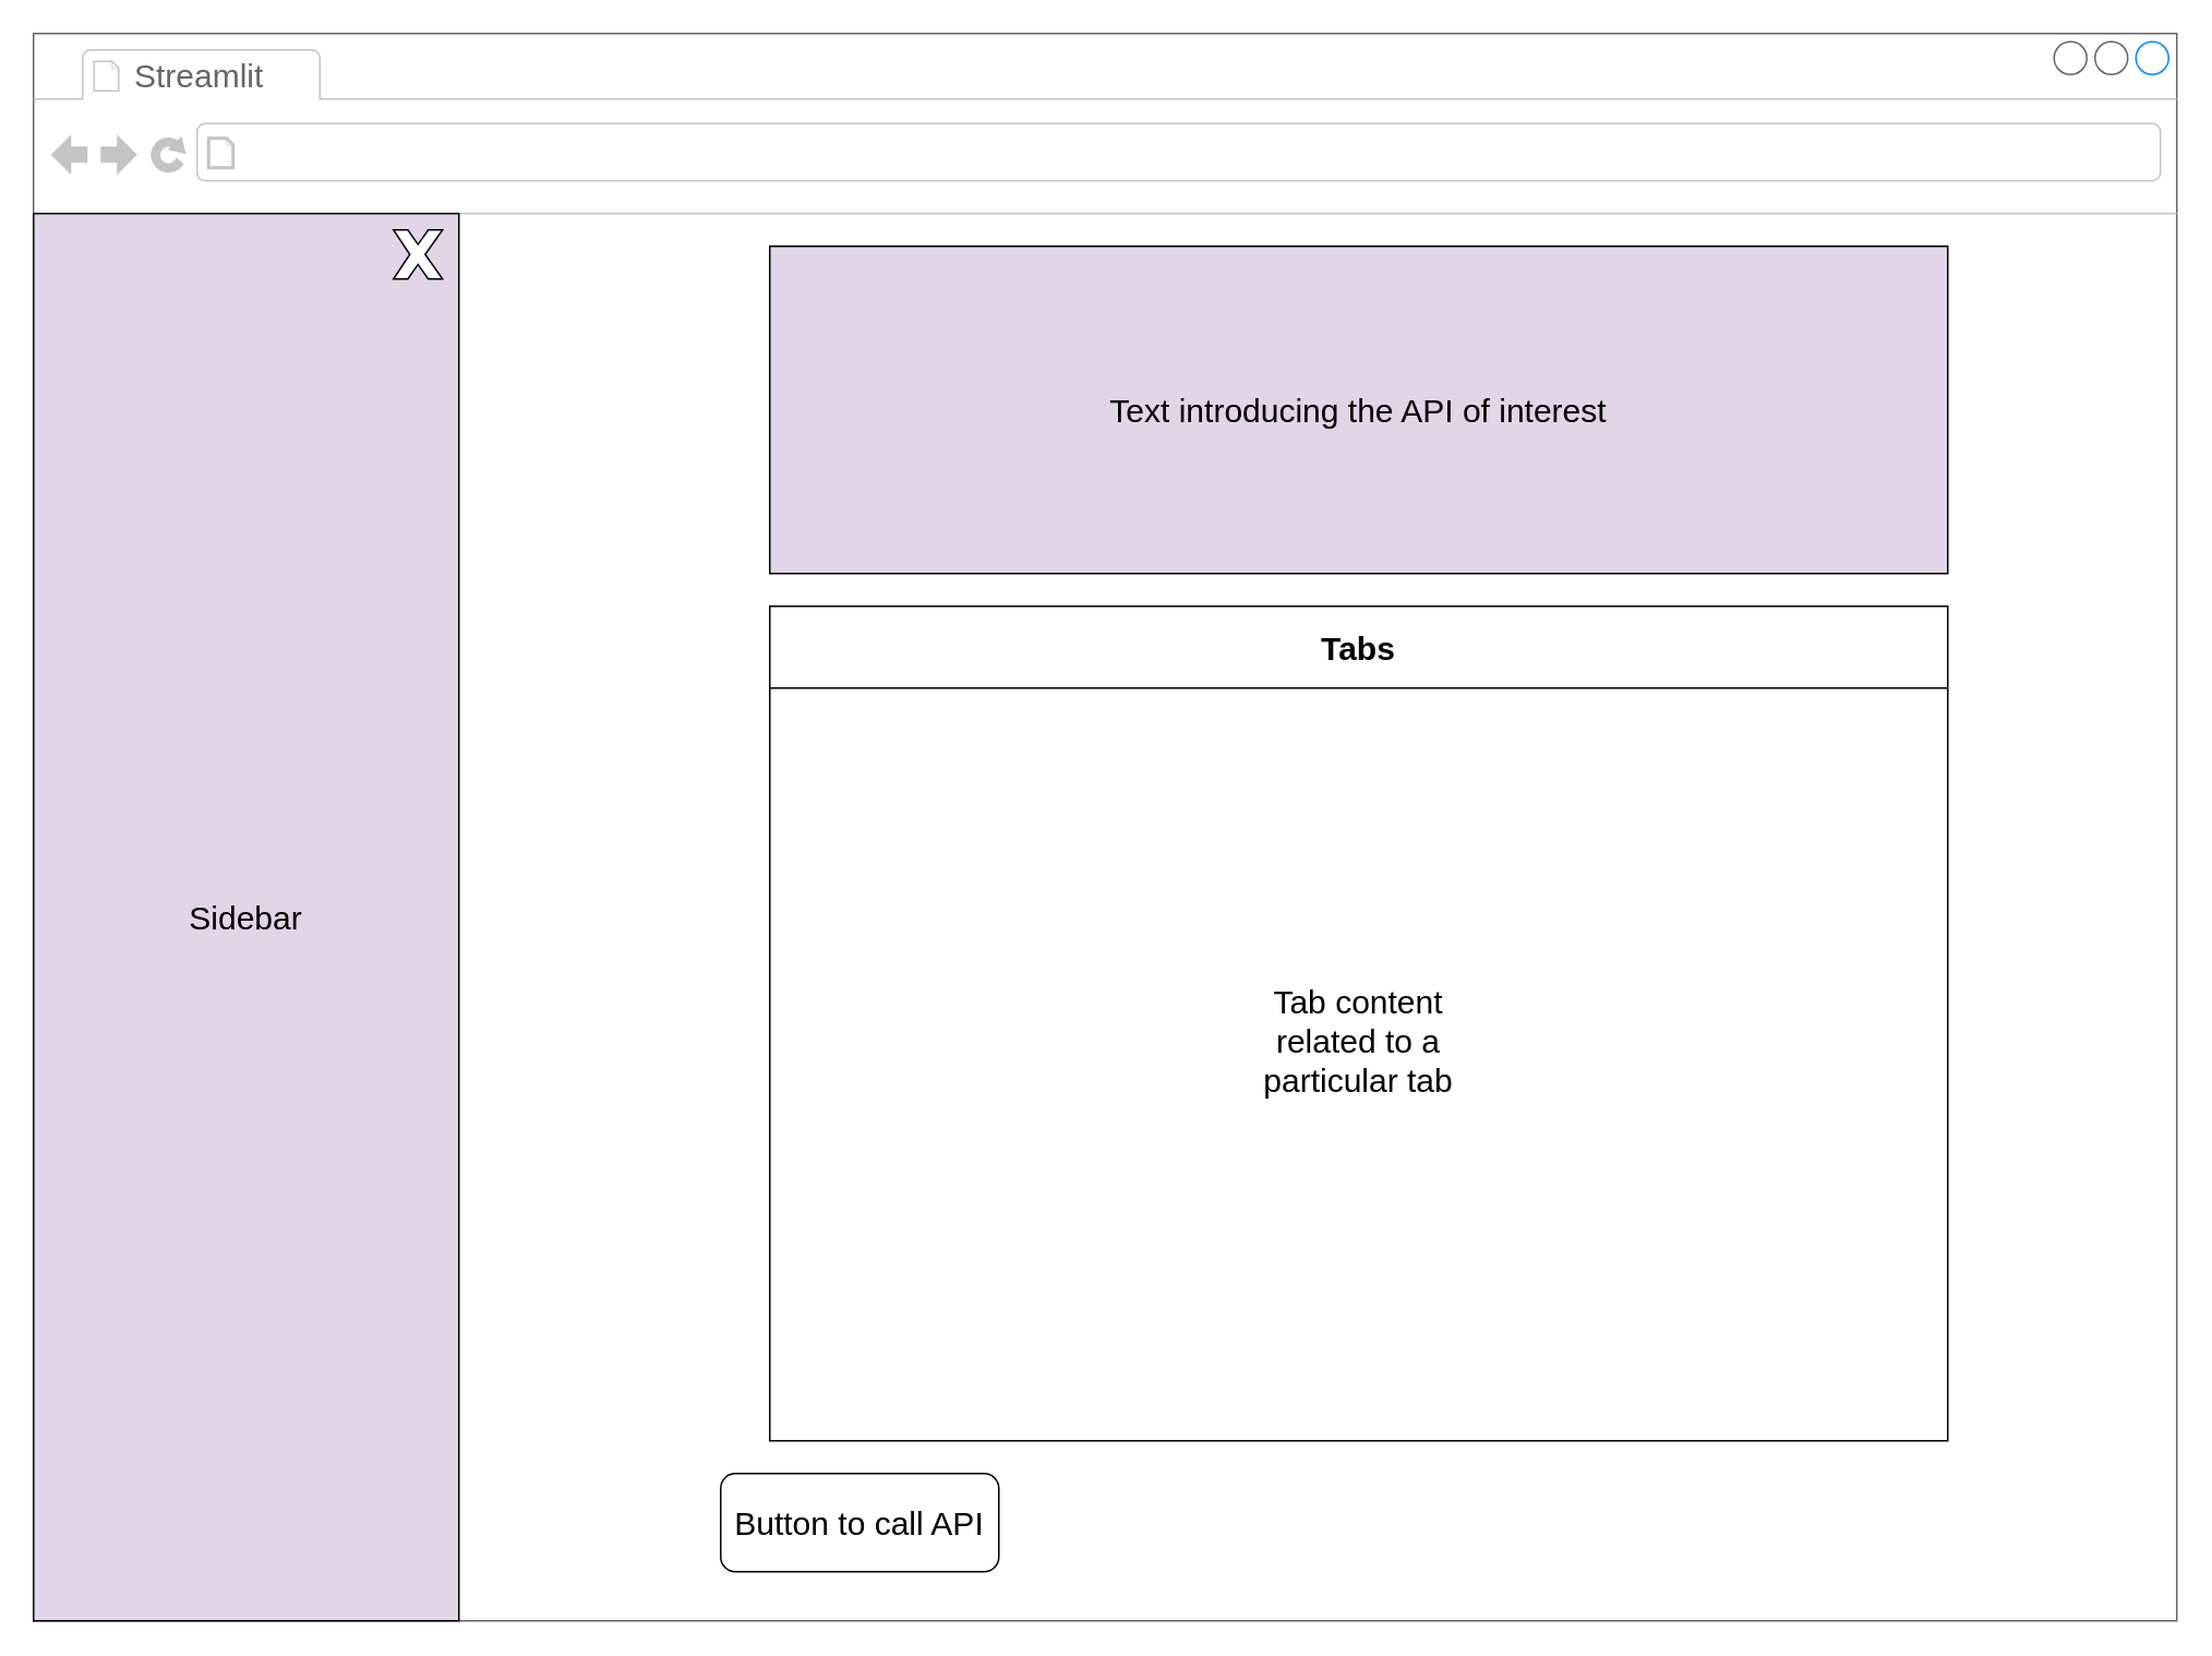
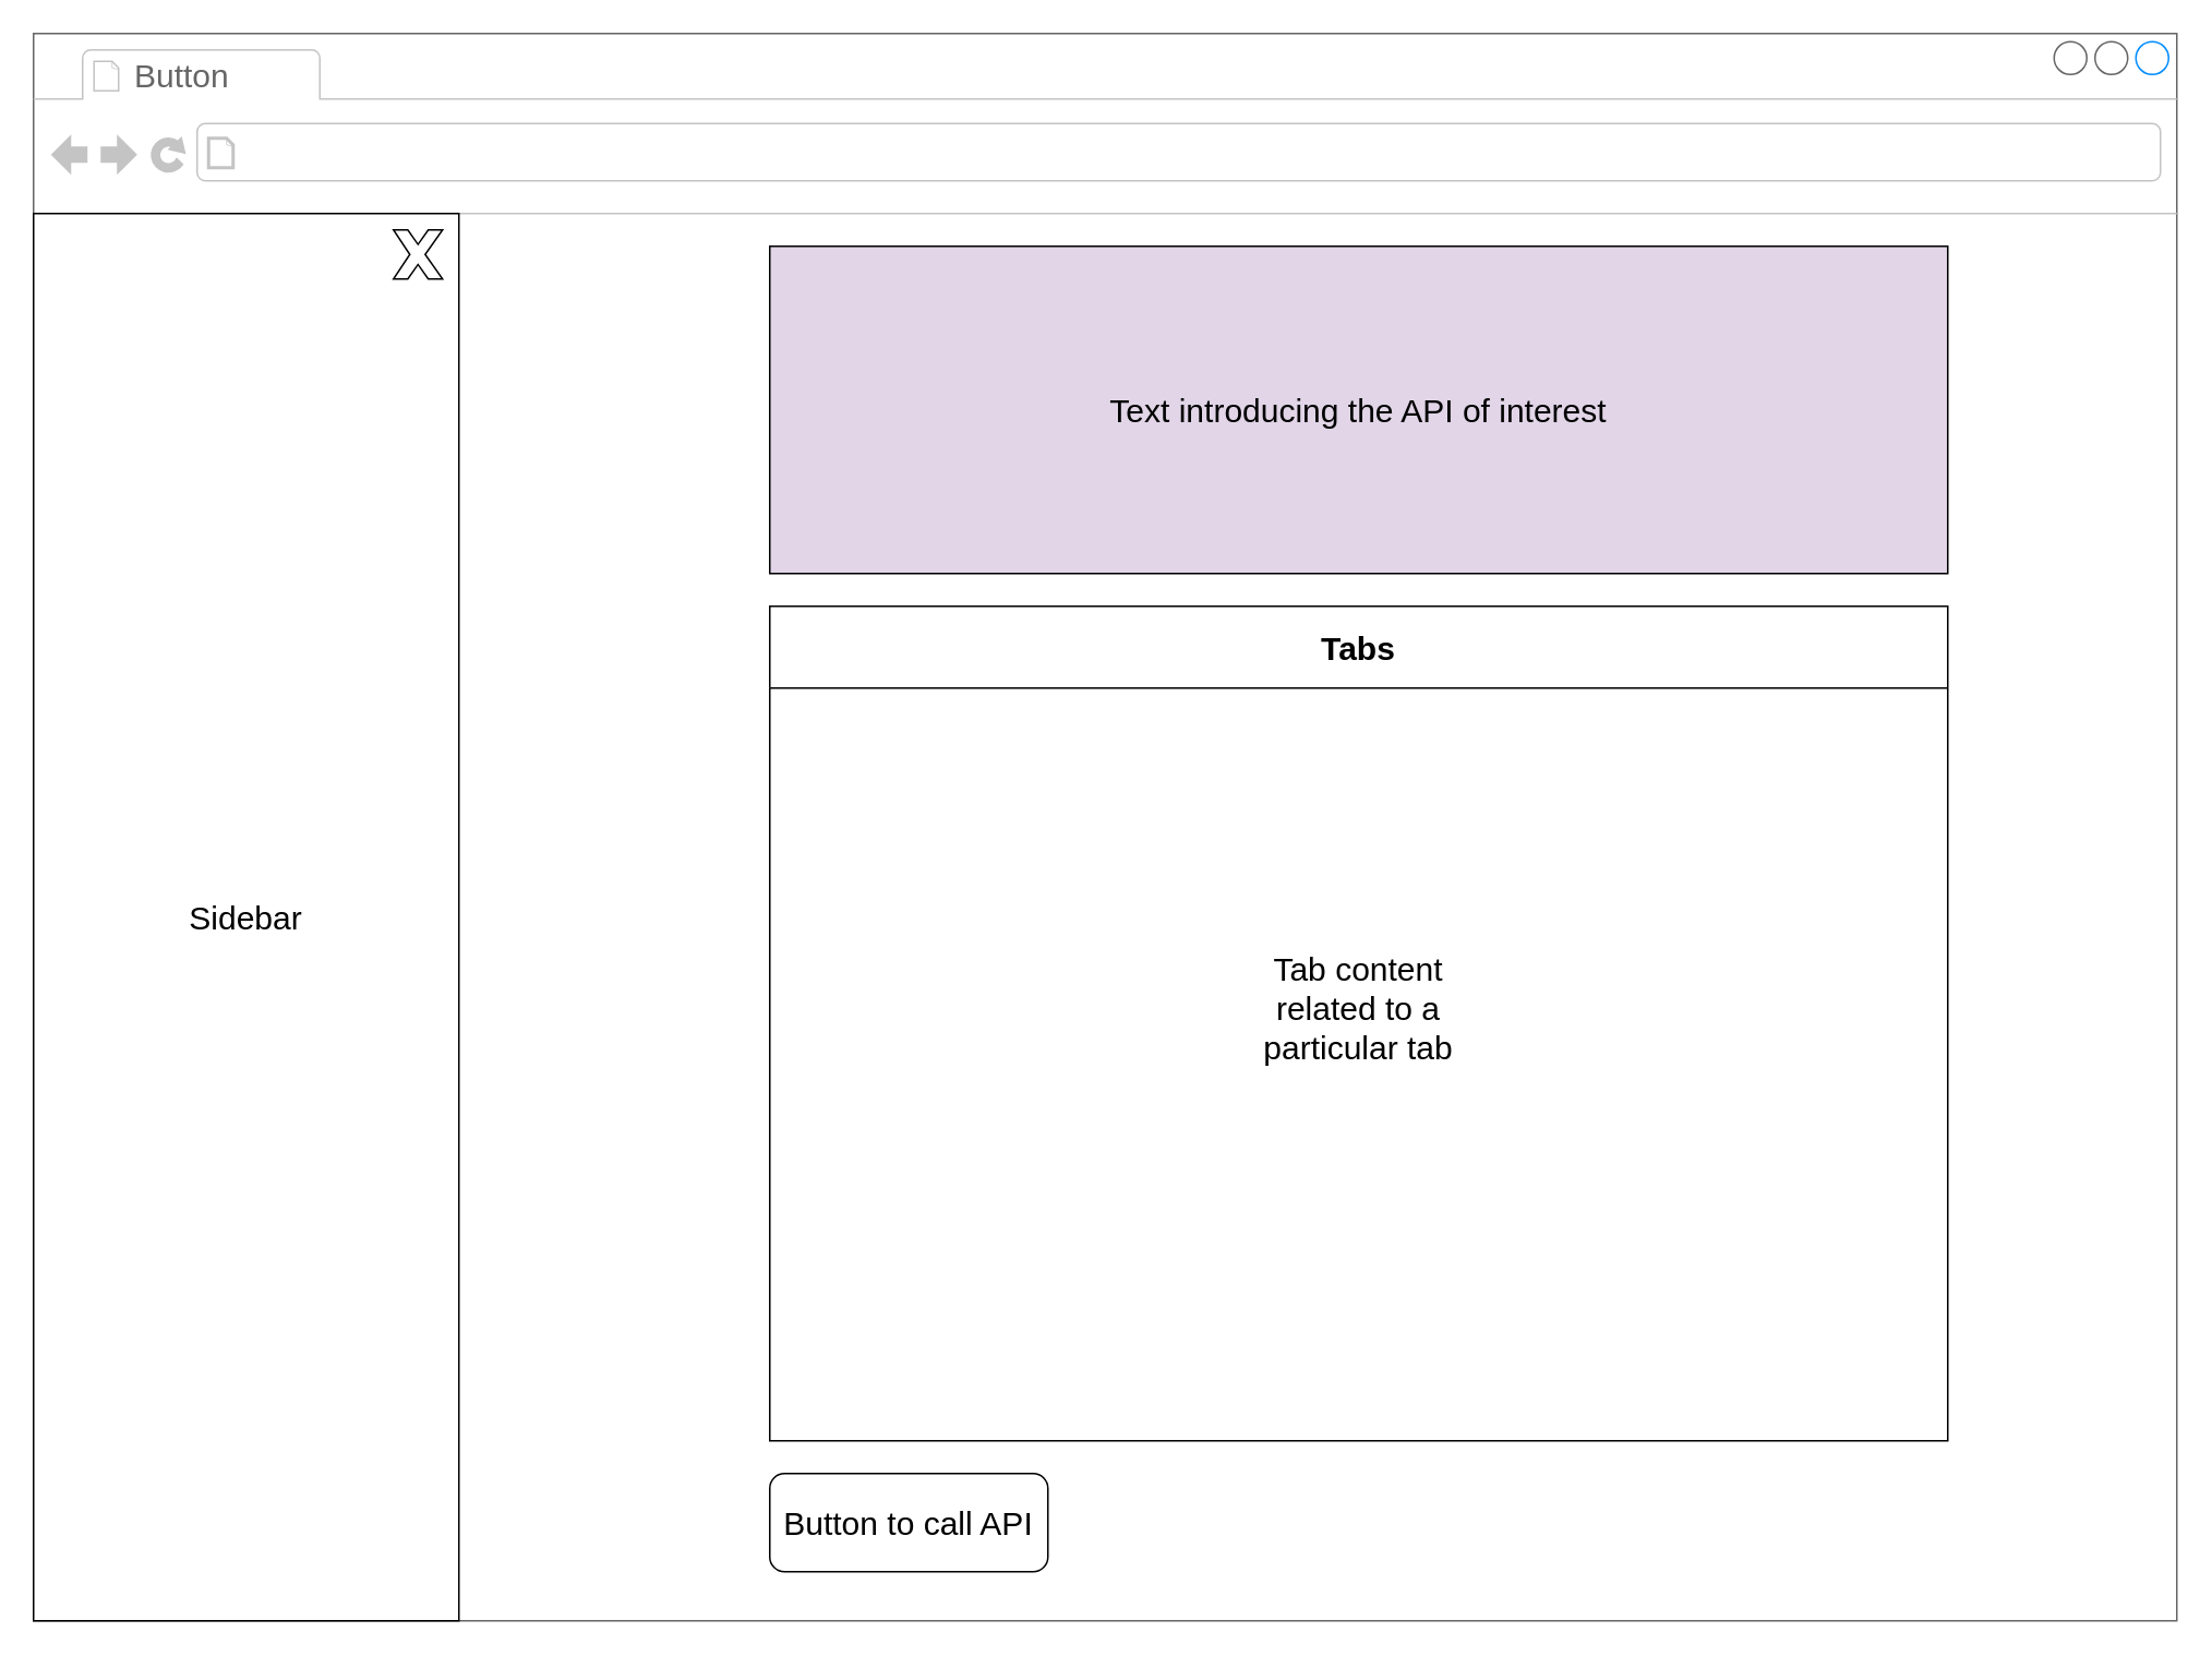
- <mxCell id="3" value="Streamlit" style="strokeWidth=1;shadow=0;dashed=0;align=center;html=1;shape=mxgraph.mockup.containers.anchor;fontSize=20;fontColor=#666666;align=left;whiteSpace=wrap;" parent="2" vertex="1"><mxGeometry x="60" y="12" width="110" height="26" as="geometry" /></mxCell>
+ <mxCell id="3" value="Button" style="strokeWidth=1;shadow=0;dashed=0;align=center;html=1;shape=mxgraph.mockup.containers.anchor;fontSize=20;fontColor=#666666;align=left;whiteSpace=wrap;" parent="2" vertex="1"><mxGeometry x="60" y="12" width="110" height="26" as="geometry" /></mxCell>
- <mxCell id="8" value="Sidebar" style="rounded=0;whiteSpace=wrap;html=1;fontSize=20;fillColor=#e1d5e7;" parent="1" vertex="1"><mxGeometry x="20" y="130" width="260" height="860" as="geometry" /></mxCell>
+ <mxCell id="8" value="Sidebar" style="rounded=0;whiteSpace=wrap;html=1;fontSize=20;" parent="1" vertex="1"><mxGeometry x="20" y="130" width="260" height="860" as="geometry" /></mxCell>
- <mxCell id="6" value="&lt;font style=&quot;font-size: 20px;&quot;&gt;Tab content related to a particular tab&lt;/font&gt;" style="text;html=1;align=center;verticalAlign=middle;whiteSpace=wrap;rounded=0;" parent="5" vertex="1"><mxGeometry x="285" y="220" width="150" height="90" as="geometry" /></mxCell>
+ <mxCell id="6" value="&lt;font style=&quot;font-size: 20px;&quot;&gt;Tab content related to a particular tab&lt;/font&gt;" style="text;html=1;align=center;verticalAlign=middle;whiteSpace=wrap;rounded=0;" parent="5" vertex="1"><mxGeometry x="285" y="200" width="150" height="90" as="geometry" /></mxCell>
- <mxCell id="7" value="Button to call API" style="rounded=1;whiteSpace=wrap;html=1;fontSize=20;" parent="2" vertex="1"><mxGeometry x="420" y="880" width="170" height="60" as="geometry" /></mxCell>
+ <mxCell id="7" value="Button to call API" style="rounded=1;whiteSpace=wrap;html=1;fontSize=20;" parent="2" vertex="1"><mxGeometry x="450" y="880" width="170" height="60" as="geometry" /></mxCell>
